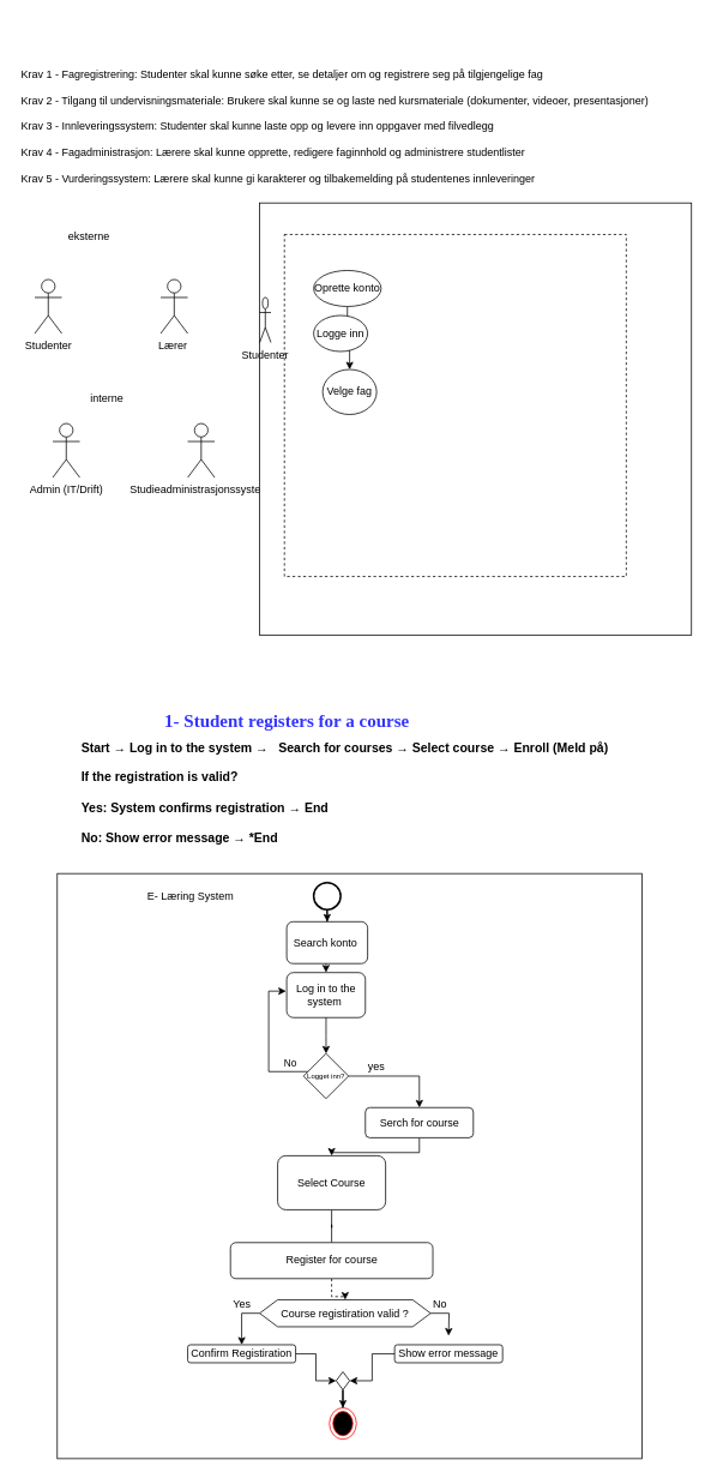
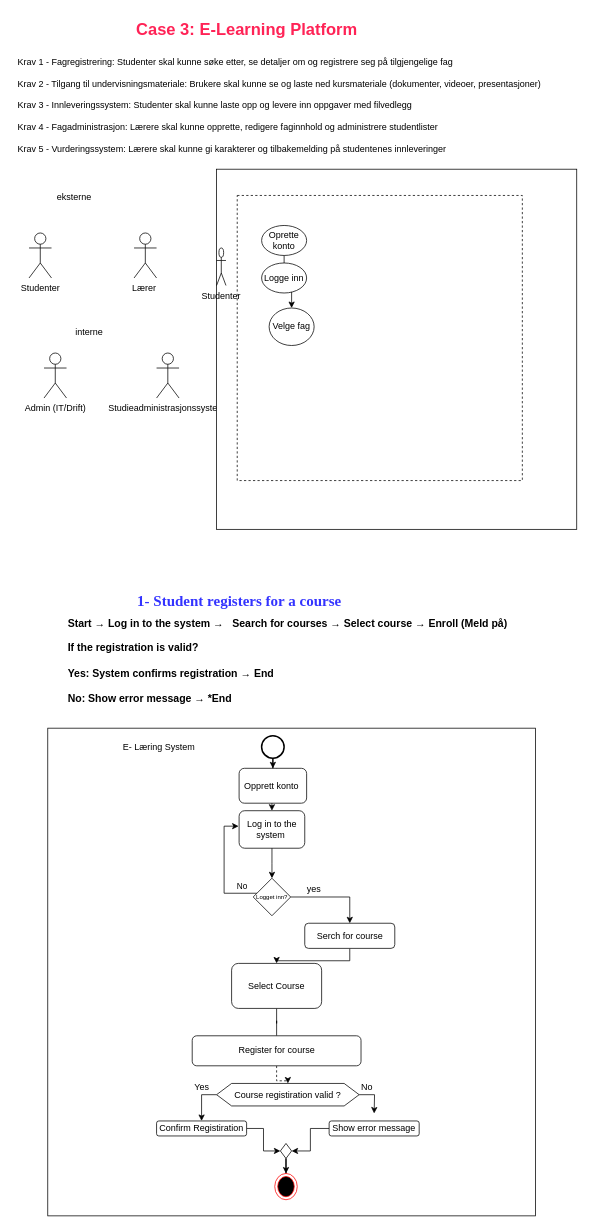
+ <mxCell id="49" value="Case 3: E-Learning Platform" style="text;html=1;align=center;verticalAlign=middle;resizable=0;points=[];autosize=1;strokeColor=none;fillColor=none;fontColor=#FF2356;fontStyle=1;fontSize=22;" vertex="1" parent="1"><mxGeometry x="178" y="20" width="300" height="40" as="geometry" /></mxCell>
- <mxCell id="13" value="Oprette konto" style="ellipse;whiteSpace=wrap;html=1;" vertex="1" parent="1"><mxGeometry x="348" y="300" width="75" height="40" as="geometry" /></mxCell>
+ <mxCell id="13" value="Oprette konto" style="ellipse;whiteSpace=wrap;html=1;" vertex="1" parent="1"><mxGeometry x="348" y="300" width="60" height="40" as="geometry" /></mxCell>
- <mxCell id="43" value="Search konto&amp;nbsp;" style="rounded=1;whiteSpace=wrap;html=1;" vertex="1" parent="1"><mxGeometry x="318" y="1023.5" width="90" height="46.5" as="geometry" /></mxCell>
+ <mxCell id="43" value="Opprett konto&amp;nbsp;" style="rounded=1;whiteSpace=wrap;html=1;" vertex="1" parent="1"><mxGeometry x="318" y="1023.5" width="90" height="46.5" as="geometry" /></mxCell>
